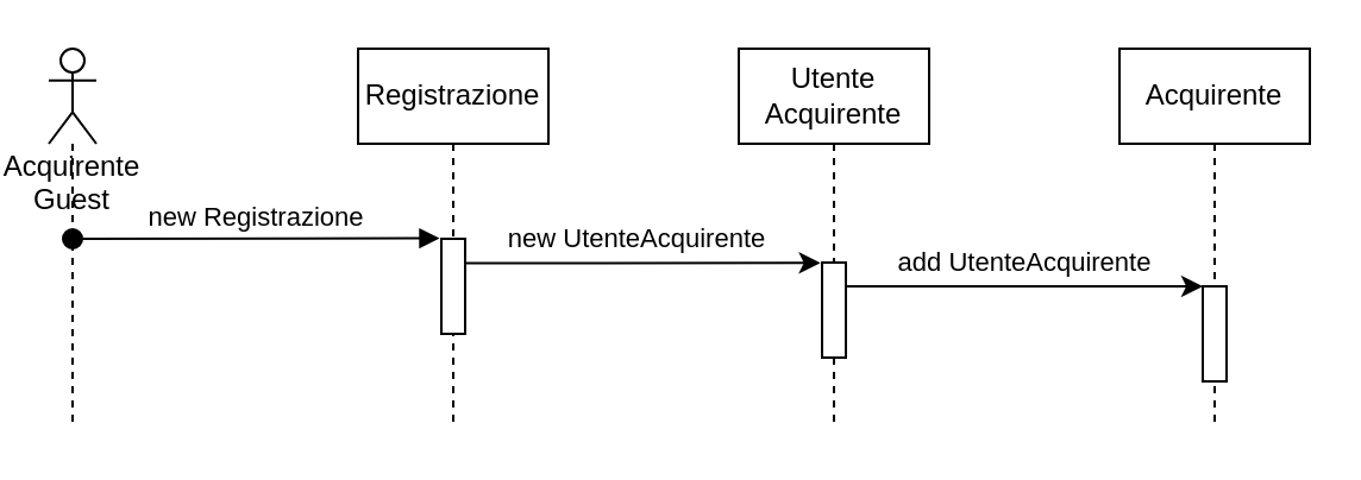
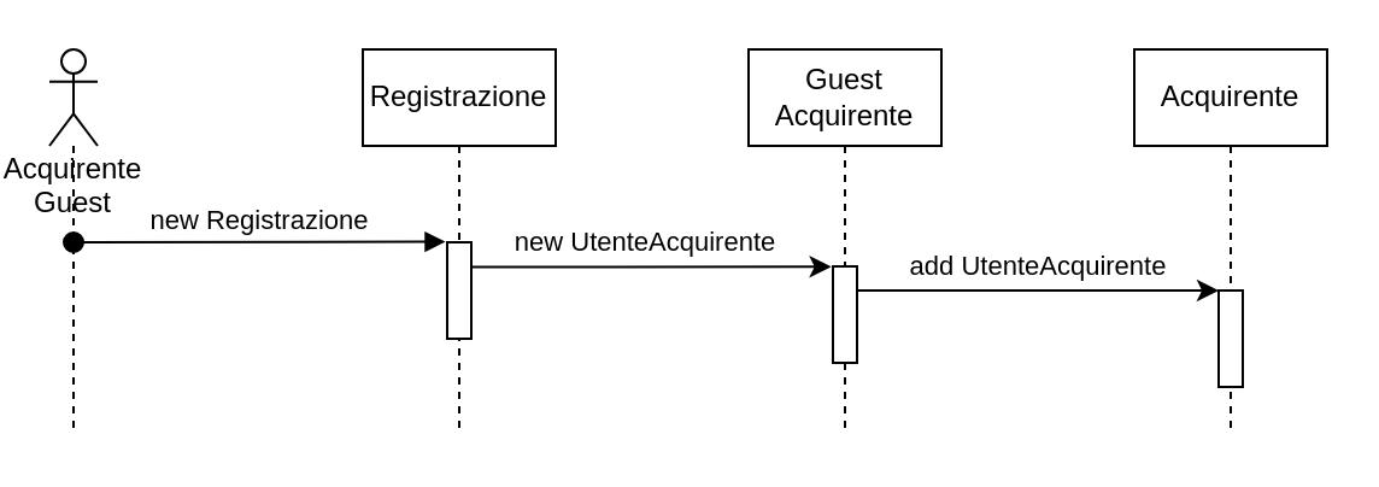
- <mxCell id="6" value="Utente Acquirente" style="shape=umlLifeline;perimeter=lifelinePerimeter;whiteSpace=wrap;html=1;container=1;collapsible=0;recursiveResize=0;outlineConnect=0;" vertex="1" parent="1"><mxGeometry x="310" y="20" width="80" height="160" as="geometry" /></mxCell>
+ <mxCell id="6" value="Guest Acquirente" style="shape=umlLifeline;perimeter=lifelinePerimeter;whiteSpace=wrap;html=1;container=1;collapsible=0;recursiveResize=0;outlineConnect=0;" vertex="1" parent="1"><mxGeometry x="310" y="20" width="80" height="160" as="geometry" /></mxCell>
